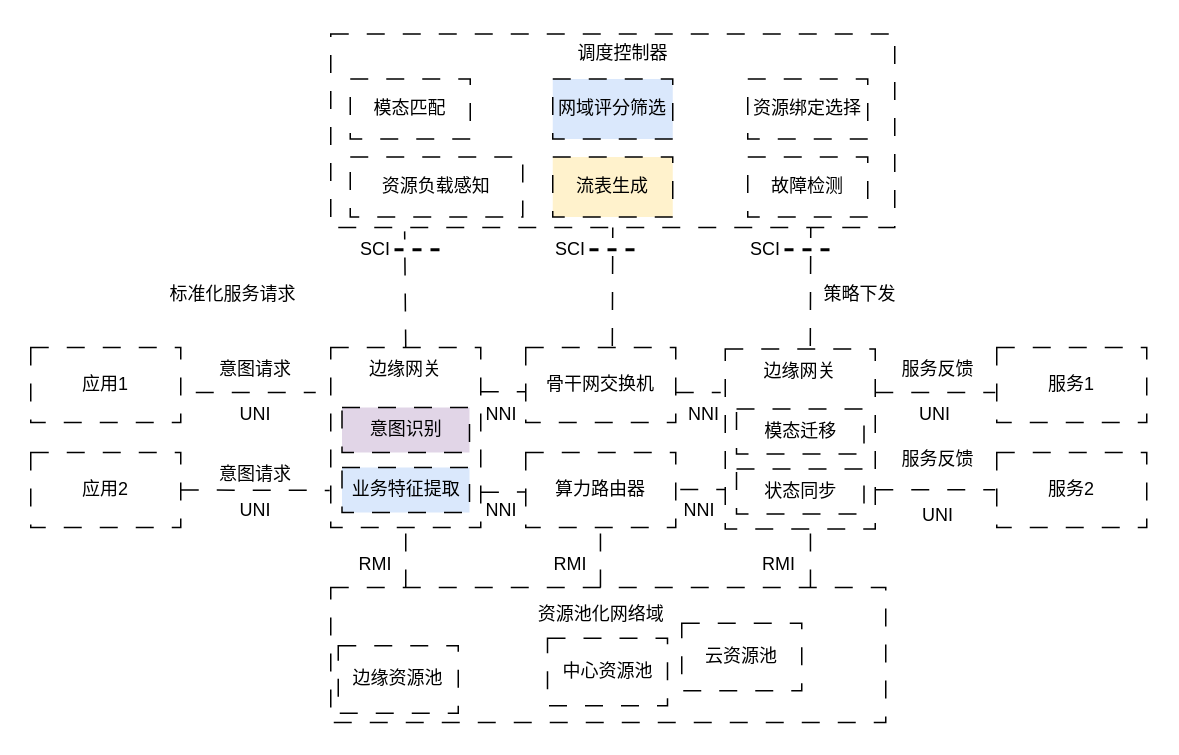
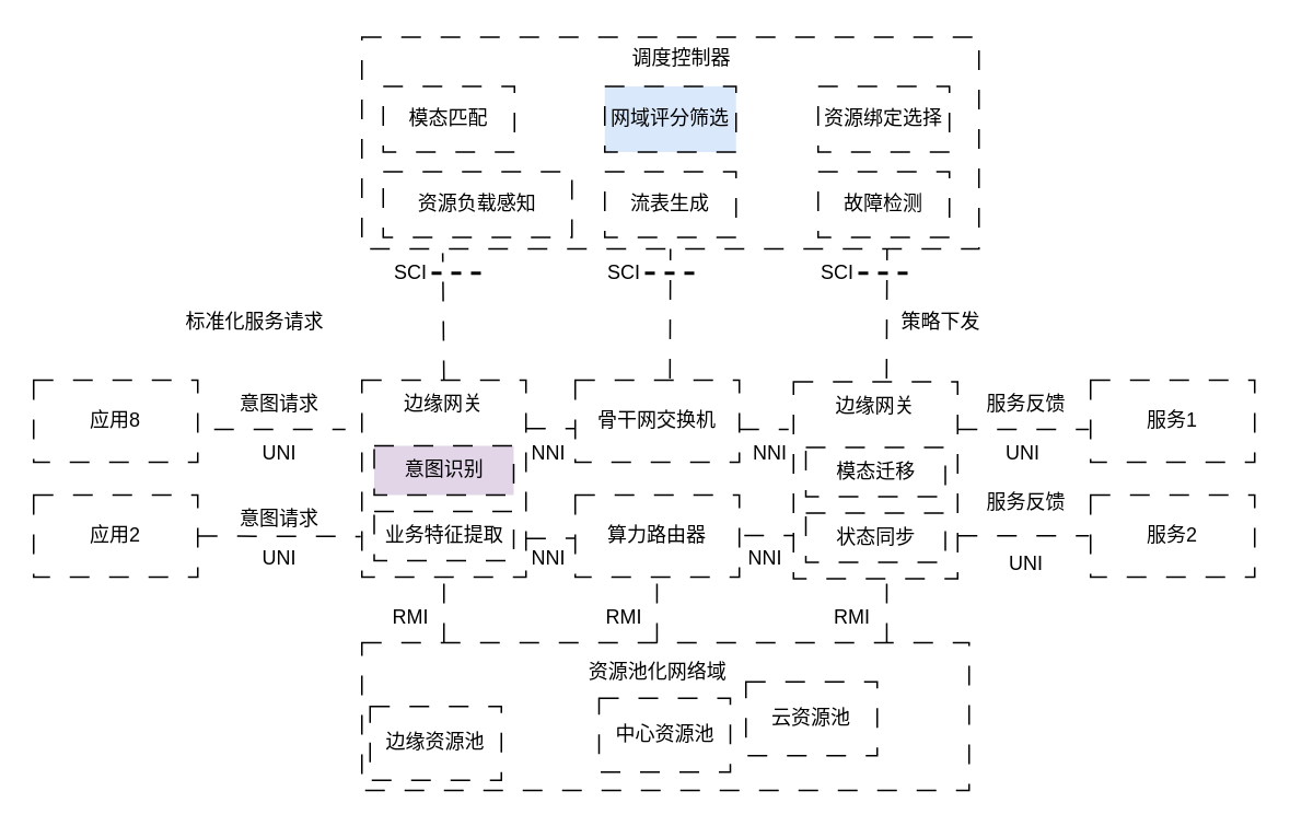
- <mxCell id="22" value="流表生成" style="rounded=0;whiteSpace=wrap;html=1;dashed=1;dashPattern=12 12;fillColor=#fff2cc;" vertex="1" parent="17"><mxGeometry x="148" y="33" width="80" height="40" as="geometry" /></mxCell>
+ <mxCell id="22" value="流表生成" style="rounded=0;whiteSpace=wrap;html=1;dashed=1;dashPattern=12 12;" vertex="1" parent="17"><mxGeometry x="148" y="33" width="80" height="40" as="geometry" /></mxCell>
- <mxCell id="2" value="应用1" style="rounded=0;whiteSpace=wrap;html=1;dashed=1;dashPattern=12 12;" vertex="1" parent="1"><mxGeometry x="20" y="231" width="100" height="50" as="geometry" /></mxCell>
+ <mxCell id="2" value="应用8" style="rounded=0;whiteSpace=wrap;html=1;dashed=1;dashPattern=12 12;" vertex="1" parent="1"><mxGeometry x="20" y="231" width="100" height="50" as="geometry" /></mxCell>
- <mxCell id="28" value="业务特征提取" style="rounded=0;whiteSpace=wrap;html=1;dashed=1;dashPattern=12 12;fillColor=#dae8fc;" vertex="1" parent="24"><mxGeometry x="7.5" y="80" width="85" height="30" as="geometry" /></mxCell>
+ <mxCell id="28" value="业务特征提取" style="rounded=0;whiteSpace=wrap;html=1;dashed=1;dashPattern=12 12;" vertex="1" parent="24"><mxGeometry x="7.5" y="80" width="85" height="30" as="geometry" /></mxCell>
